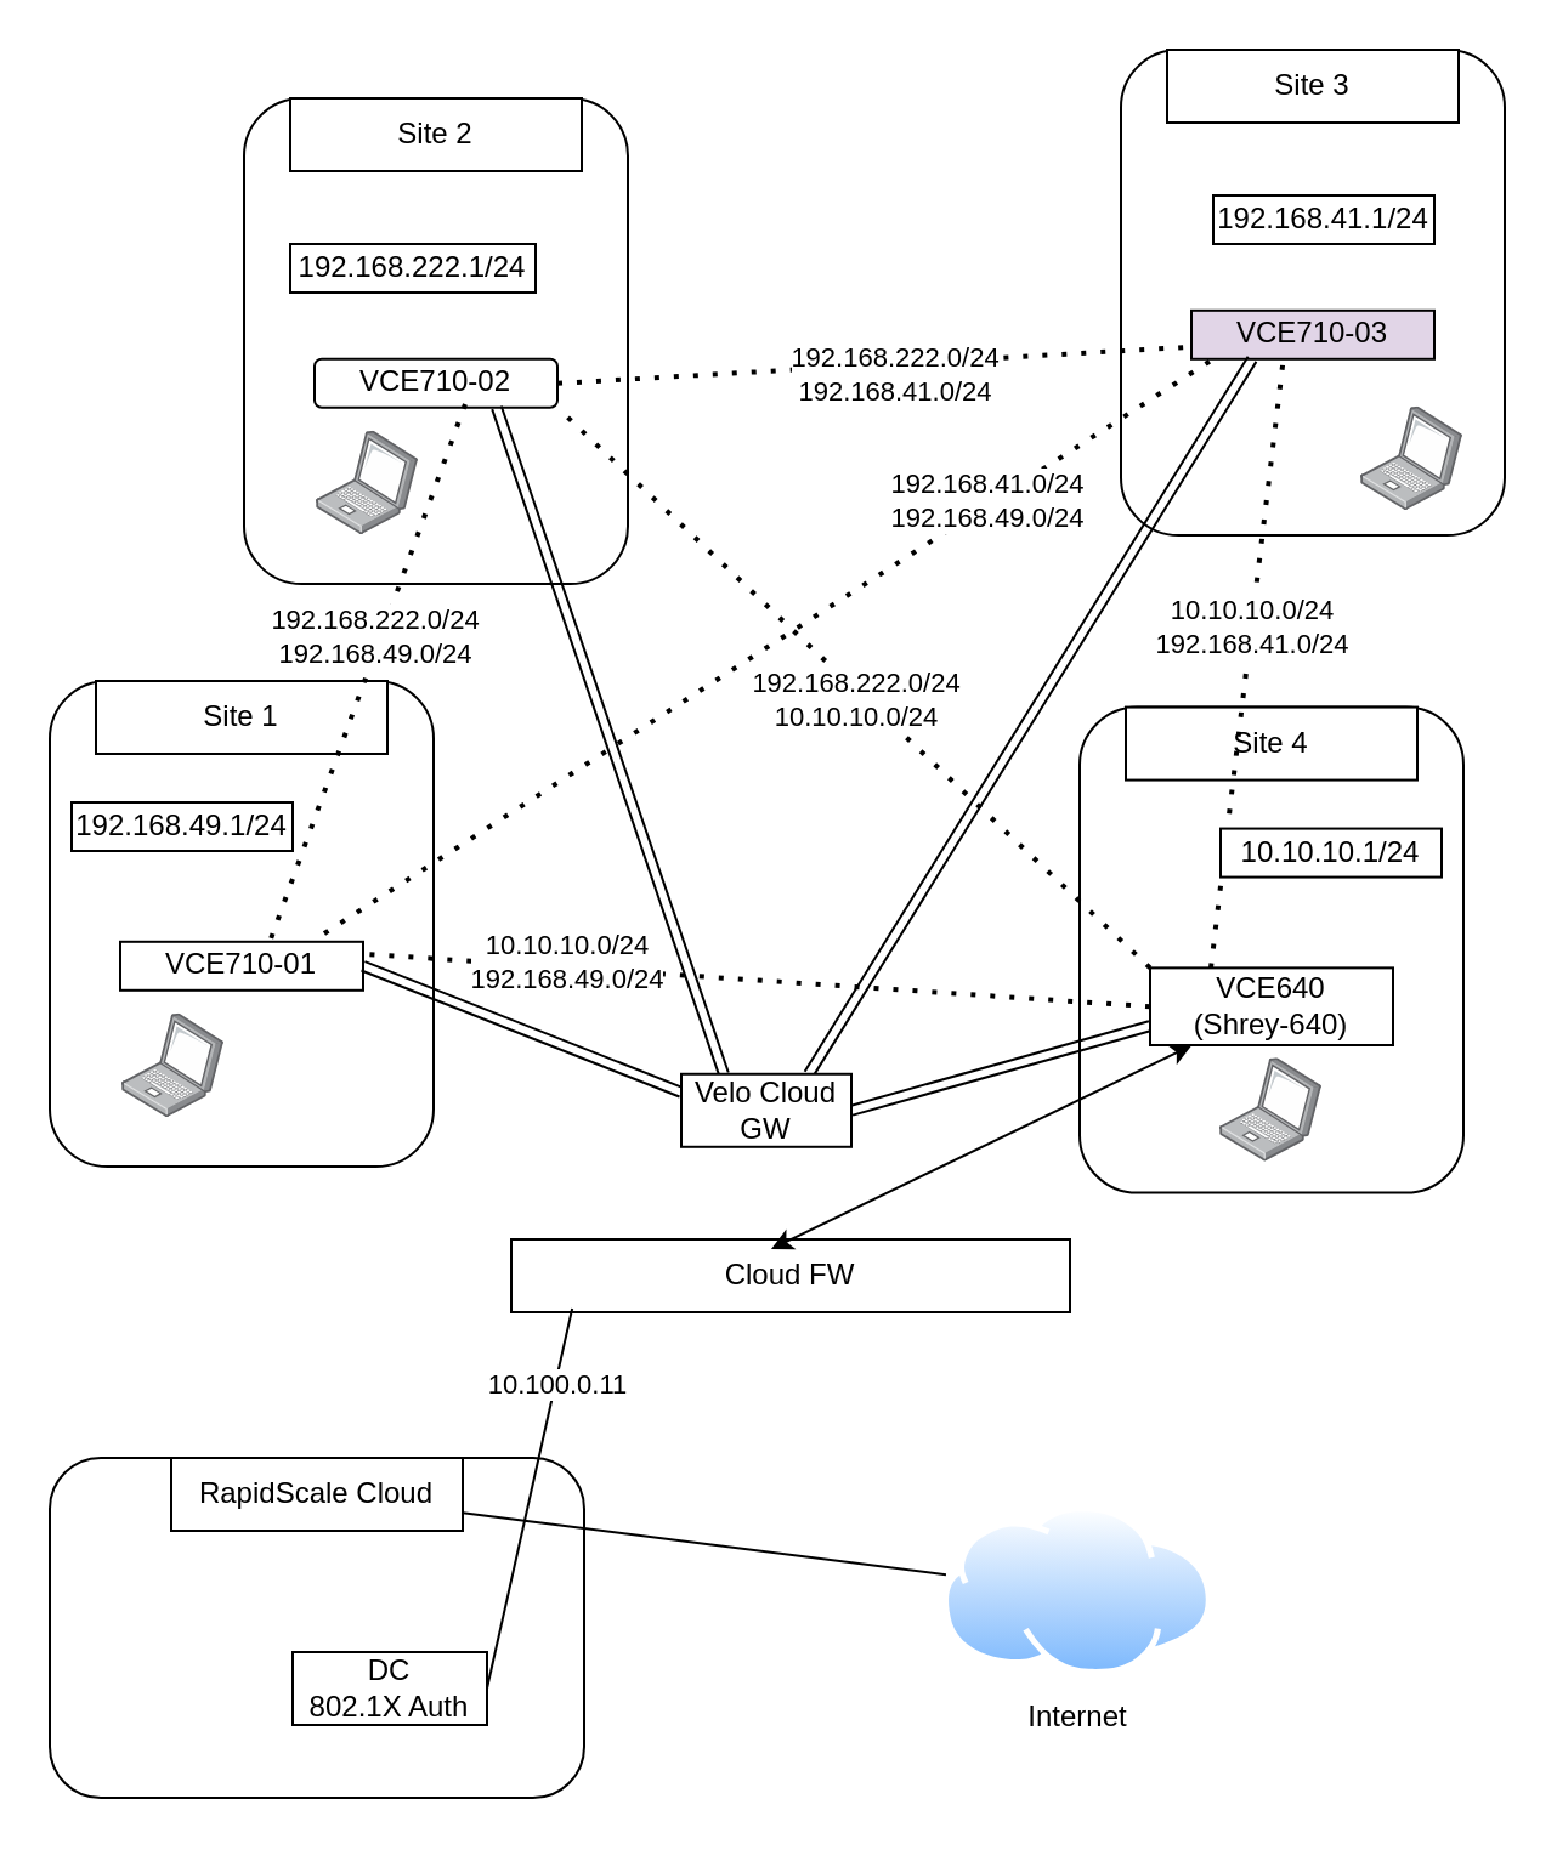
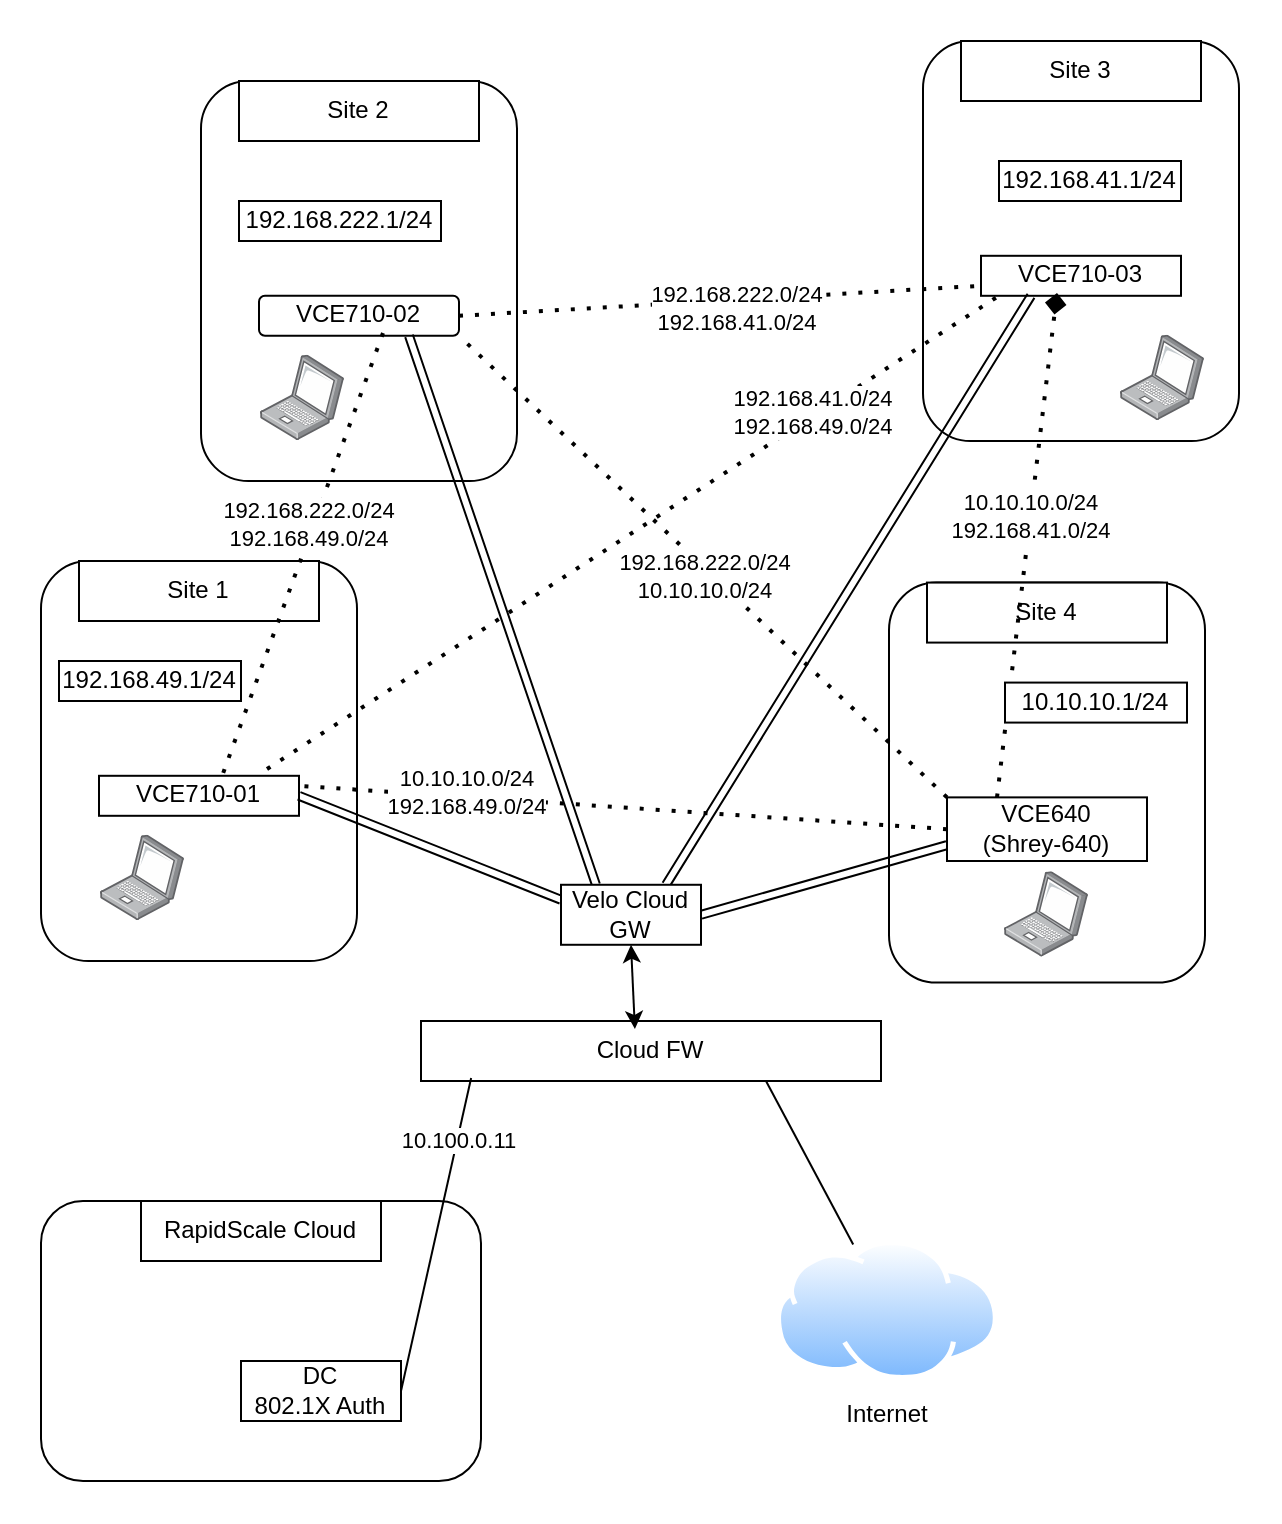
- <mxCell id="21" value="VCE710-03" style="rounded=0;whiteSpace=wrap;html=1;fillColor=#e1d5e7;" vertex="1" parent="1"><mxGeometry x="490" y="127.4" width="100" height="20" as="geometry" /></mxCell>
+ <mxCell id="21" value="VCE710-03" style="rounded=0;whiteSpace=wrap;html=1;" vertex="1" parent="1"><mxGeometry x="490" y="127.4" width="100" height="20" as="geometry" /></mxCell>
- <mxCell id="29" value="" style="endArrow=none;dashed=1;html=1;dashPattern=1 3;strokeWidth=2;rounded=0;entryX=0.38;entryY=0.93;entryDx=0;entryDy=0;exitX=0.25;exitY=0;exitDx=0;exitDy=0;entryPerimeter=0;" edge="1" parent="1" source="25" target="21"><mxGeometry width="50" height="50" relative="1" as="geometry"><mxPoint x="410" y="410" as="sourcePoint" /><mxPoint x="460" y="360" as="targetPoint" /></mxGeometry></mxCell>
+ <mxCell id="29" value="" style="endArrow=diamond;dashed=1;html=1;dashPattern=1 3;strokeWidth=2;rounded=0;entryX=0.38;entryY=0.93;entryDx=0;entryDy=0;exitX=0.25;exitY=0;exitDx=0;exitDy=0;entryPerimeter=0;" edge="1" parent="1" source="25" target="21"><mxGeometry width="50" height="50" relative="1" as="geometry"><mxPoint x="410" y="410" as="sourcePoint" /><mxPoint x="460" y="360" as="targetPoint" /></mxGeometry></mxCell>
- <mxCell id="48" value="" style="endArrow=classic;startArrow=classic;html=1;rounded=0;exitX=0.465;exitY=0.133;exitDx=0;exitDy=0;exitPerimeter=0;" edge="1" parent="1" source="6" target="25"><mxGeometry width="50" height="50" relative="1" as="geometry"><mxPoint x="260" y="290" as="sourcePoint" /><mxPoint x="310" y="470" as="targetPoint" /></mxGeometry></mxCell>
+ <mxCell id="48" value="" style="endArrow=classic;startArrow=classic;html=1;rounded=0;exitX=0.465;exitY=0.133;exitDx=0;exitDy=0;exitPerimeter=0;entryX=0.5;entryY=1;entryDx=0;entryDy=0;" edge="1" parent="1" source="6" target="35"><mxGeometry width="50" height="50" relative="1" as="geometry"><mxPoint x="260" y="290" as="sourcePoint" /><mxPoint x="310" y="470" as="targetPoint" /></mxGeometry></mxCell>
- <mxCell id="43" value="" style="endArrow=none;html=1;rounded=0;" edge="1" parent="1" source="28" target="12"><mxGeometry width="50" height="50" relative="1" as="geometry"><mxPoint x="210" y="705" as="sourcePoint" /><mxPoint x="245" y="549" as="targetPoint" /></mxGeometry></mxCell>
+ <mxCell id="43" value="" style="endArrow=none;html=1;rounded=0;entryX=0.75;entryY=1;entryDx=0;entryDy=0;" edge="1" parent="1" source="28" target="6"><mxGeometry width="50" height="50" relative="1" as="geometry"><mxPoint x="210" y="705" as="sourcePoint" /><mxPoint x="245" y="549" as="targetPoint" /></mxGeometry></mxCell>
